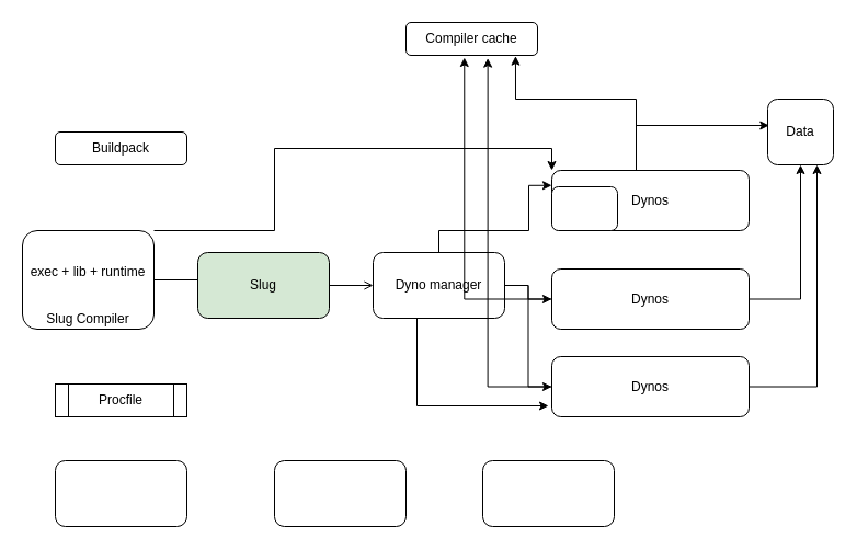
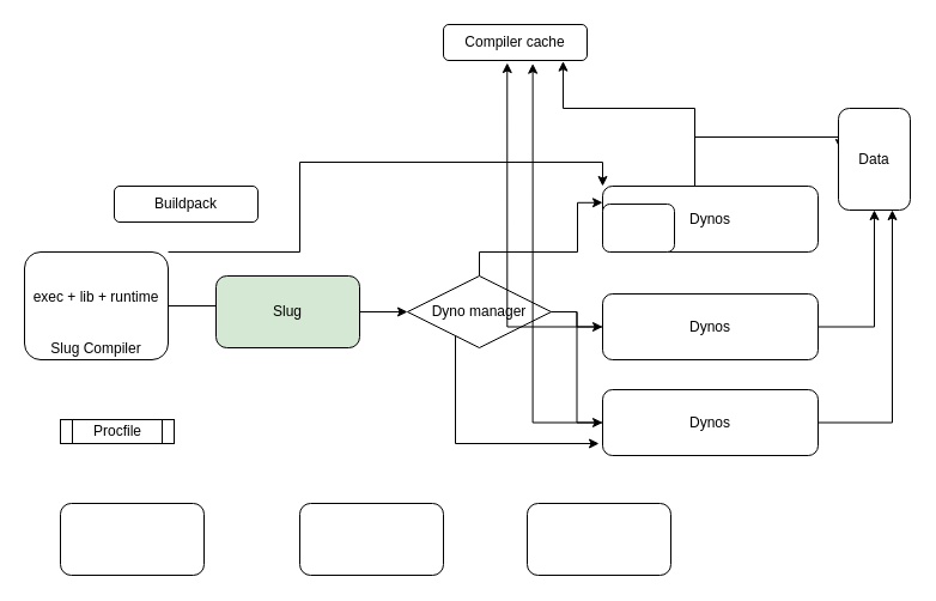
- <mxCell id="24" value="Data" style="rounded=1;whiteSpace=wrap;html=1;" vertex="1" parent="1"><mxGeometry x="700" y="90" width="60" height="60" as="geometry" /></mxCell>
+ <mxCell id="24" value="Data" style="rounded=1;whiteSpace=wrap;html=1;" vertex="1" parent="1"><mxGeometry x="700" y="90" width="60" height="85" as="geometry" /></mxCell>
- <mxCell id="11" value="Buildpack" style="rounded=1;whiteSpace=wrap;html=1;" vertex="1" parent="1"><mxGeometry x="50" y="120" width="120" height="30" as="geometry" /></mxCell>
+ <mxCell id="11" value="Buildpack" style="rounded=1;whiteSpace=wrap;html=1;" vertex="1" parent="1"><mxGeometry x="95" y="155" width="120" height="30" as="geometry" /></mxCell>
- <mxCell id="8" value="" style="edgeStyle=orthogonalEdgeStyle;rounded=0;orthogonalLoop=1;jettySize=auto;html=1;entryX=0;entryY=0.5;entryDx=0;entryDy=0;endArrow=open;" edge="1" parent="1" source="10" target="17"><mxGeometry relative="1" as="geometry"><mxPoint x="220" y="250" as="targetPoint" /></mxGeometry></mxCell>
+ <mxCell id="8" value="" style="edgeStyle=orthogonalEdgeStyle;rounded=0;orthogonalLoop=1;jettySize=auto;html=1;entryX=0;entryY=0.5;entryDx=0;entryDy=0;" edge="1" parent="1" source="10" target="17"><mxGeometry relative="1" as="geometry"><mxPoint x="220" y="250" as="targetPoint" /></mxGeometry></mxCell>
- <mxCell id="17" value="Dyno manager" style="rounded=1;whiteSpace=wrap;html=1;" vertex="1" parent="1"><mxGeometry x="340" y="230" width="120" height="60" as="geometry" /></mxCell>
+ <mxCell id="17" value="Dyno manager" style="rhombus;whiteSpace=wrap;html=1;" vertex="1" parent="1"><mxGeometry x="340" y="230" width="120" height="60" as="geometry" /></mxCell>
- <mxCell id="12" value="Procfile" style="shape=process;whiteSpace=wrap;html=1;backgroundOutline=1;" vertex="1" parent="1"><mxGeometry x="50" y="350" width="120" height="30" as="geometry" /></mxCell>
+ <mxCell id="12" value="Procfile" style="shape=process;whiteSpace=wrap;html=1;backgroundOutline=1;" vertex="1" parent="1"><mxGeometry x="50" y="350" width="95" height="20" as="geometry" /></mxCell>
